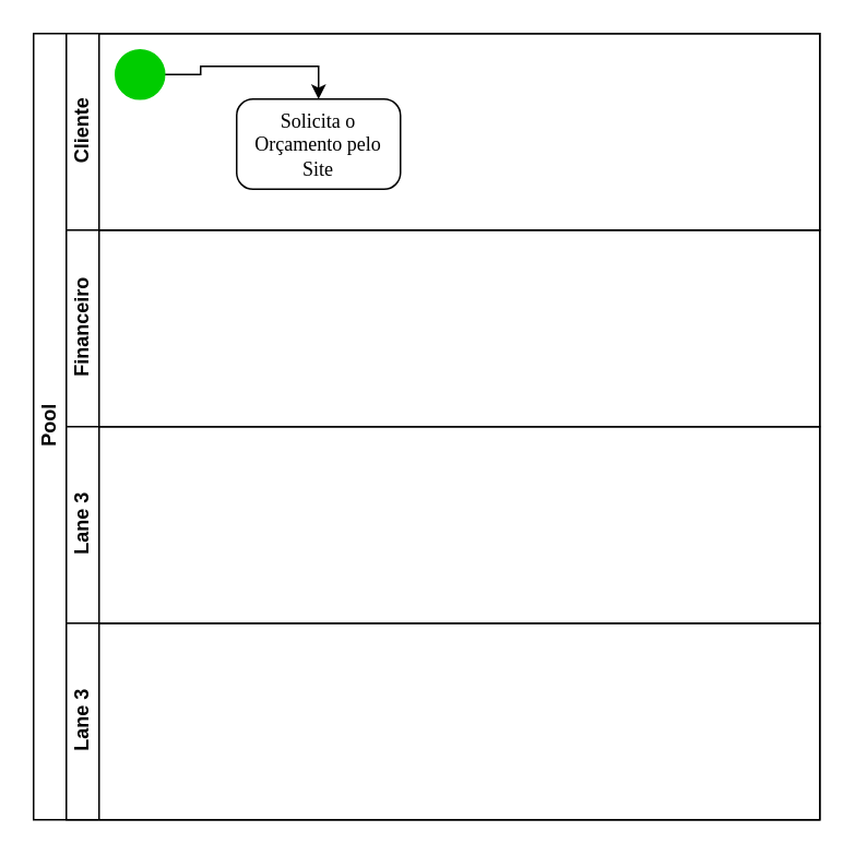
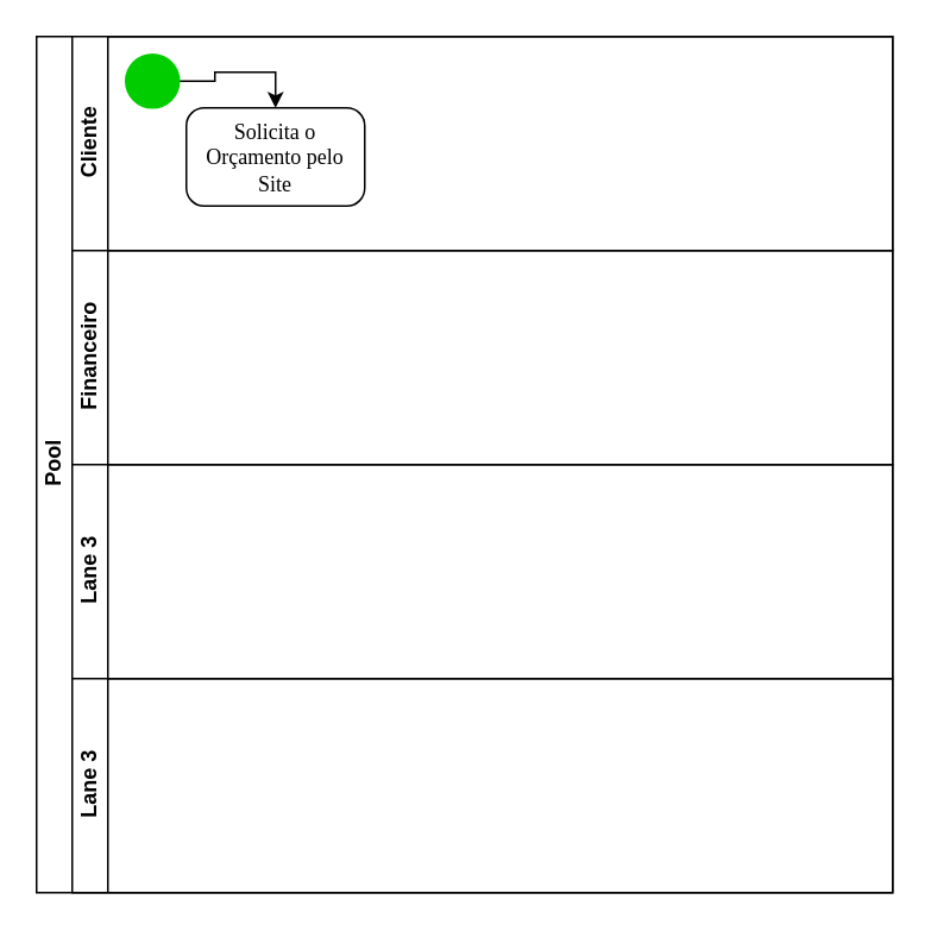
- <mxCell id="4" value="Solicita o Orçamento pelo Site" style="points=[[0.25,0,0],[0.5,0,0],[0.75,0,0],[1,0.25,0],[1,0.5,0],[1,0.75,0],[0.75,1,0],[0.5,1,0],[0.25,1,0],[0,0.75,0],[0,0.5,0],[0,0.25,0]];shape=mxgraph.bpmn.task;whiteSpace=wrap;rectStyle=rounded;size=10;taskMarker=abstract;fontFamily=Times New Roman;" vertex="1" parent="3"><mxGeometry x="104" y="40" width="100" height="55" as="geometry" /></mxCell>
+ <mxCell id="4" value="Solicita o Orçamento pelo Site" style="points=[[0.25,0,0],[0.5,0,0],[0.75,0,0],[1,0.25,0],[1,0.5,0],[1,0.75,0],[0.75,1,0],[0.5,1,0],[0.25,1,0],[0,0.75,0],[0,0.5,0],[0,0.25,0]];shape=mxgraph.bpmn.task;whiteSpace=wrap;rectStyle=rounded;size=10;taskMarker=abstract;fontFamily=Times New Roman;" vertex="1" parent="3"><mxGeometry x="64" y="40" width="100" height="55" as="geometry" /></mxCell>
